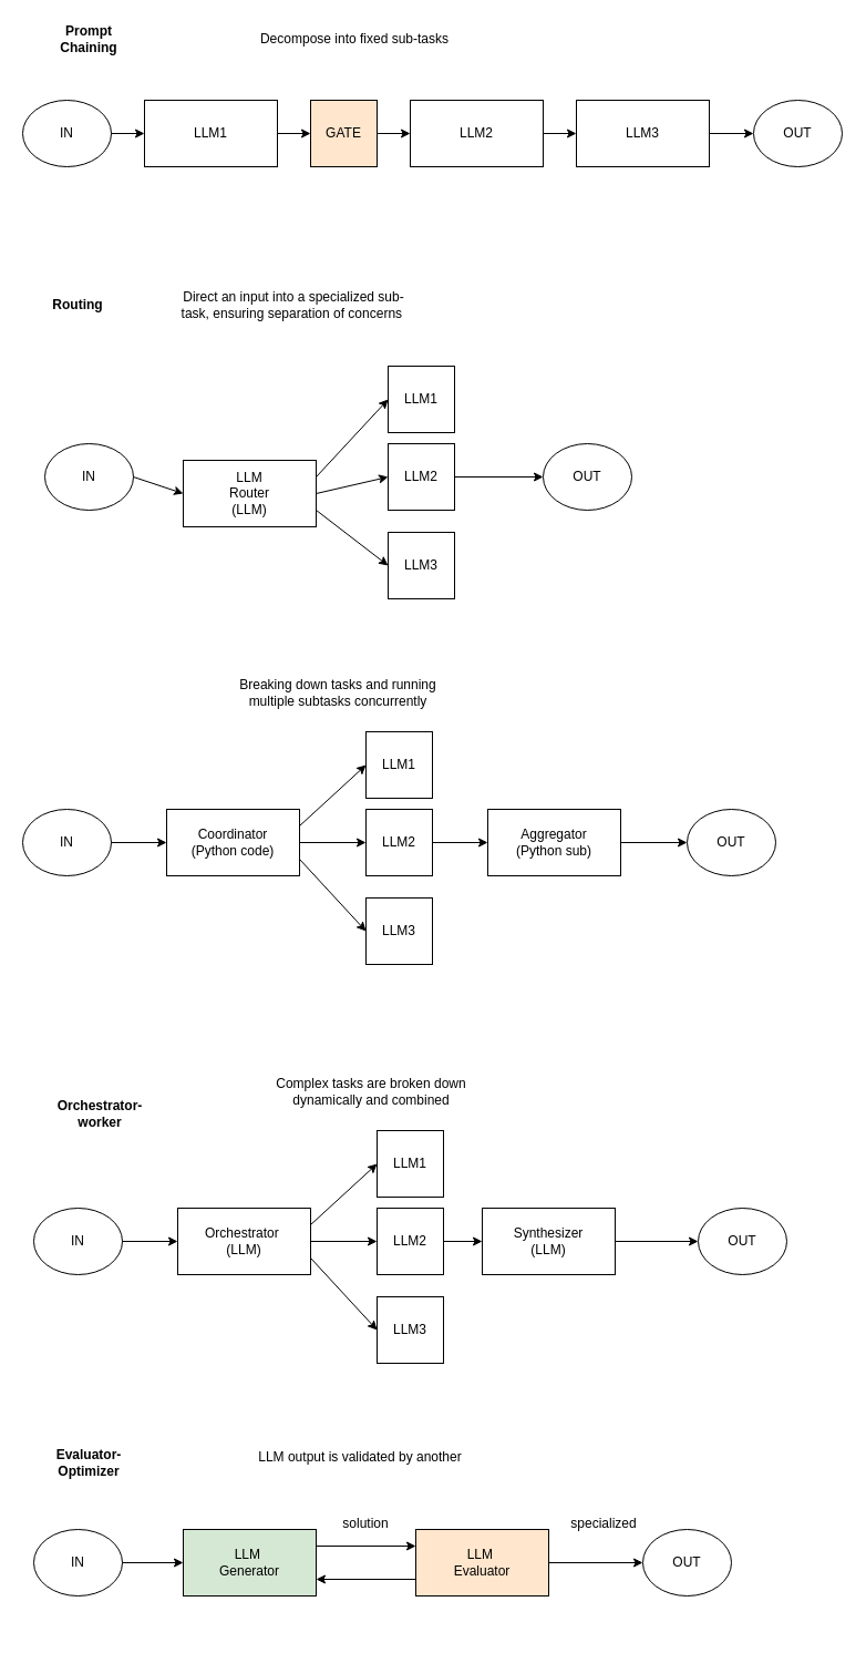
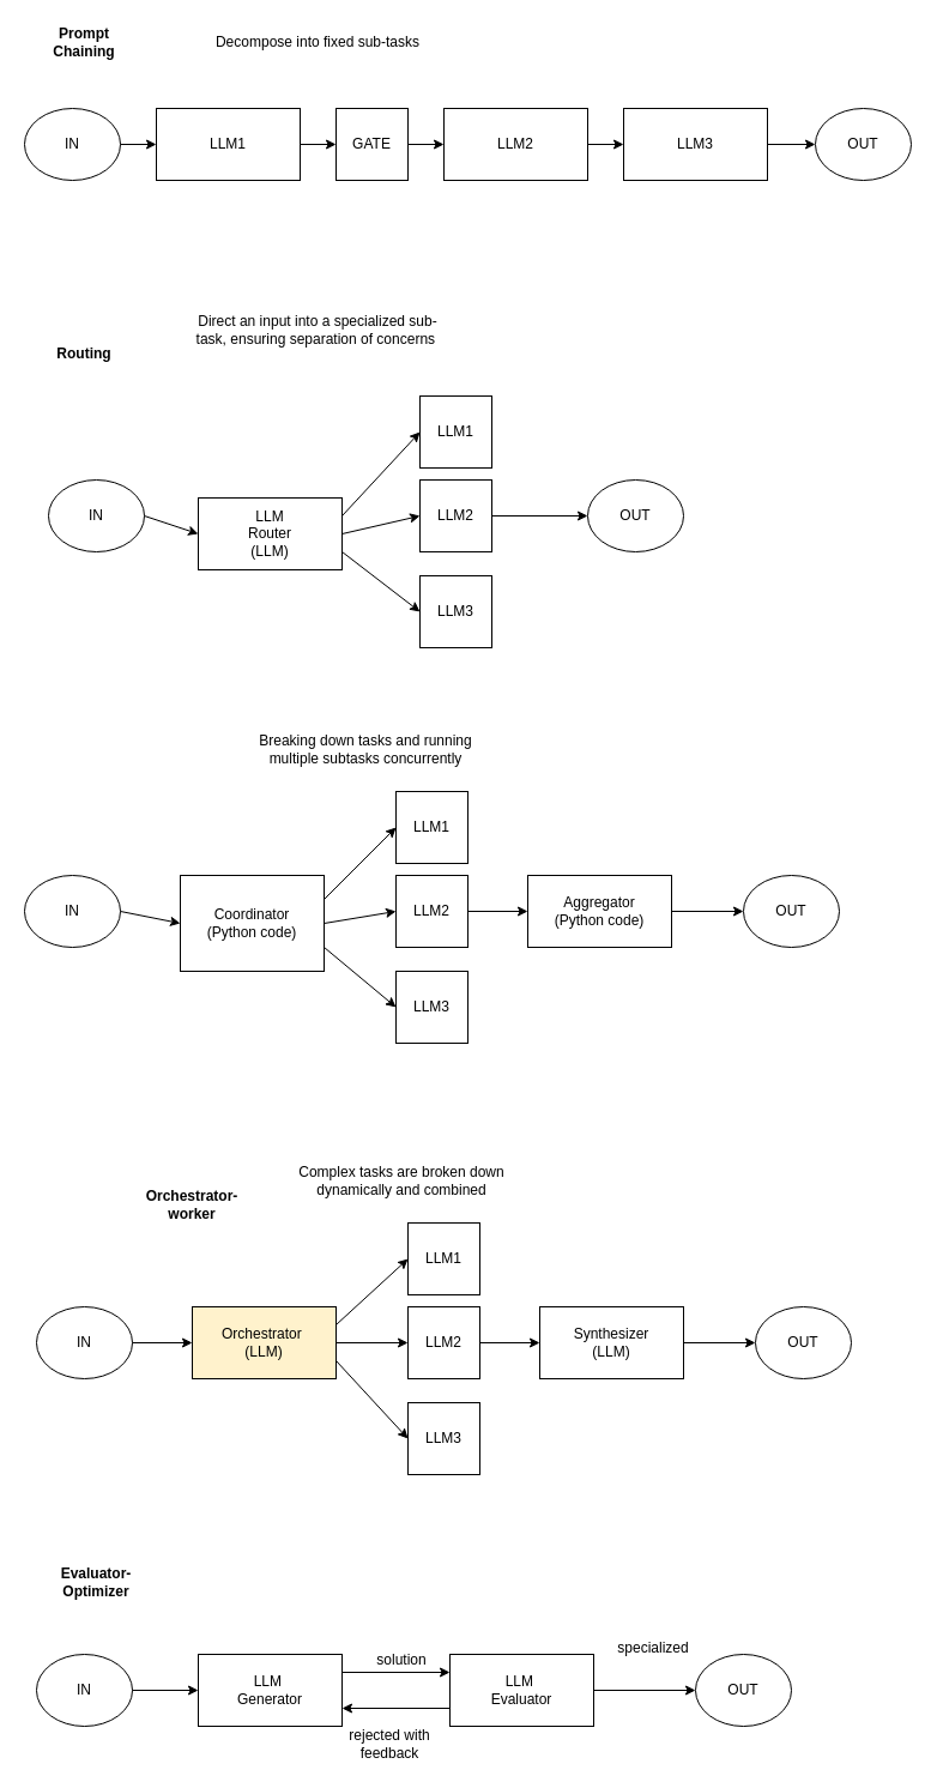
- <mxCell id="13" value="Prompt Chaining" style="text;html=1;align=center;verticalAlign=middle;whiteSpace=wrap;rounded=0;fontStyle=1" vertex="1" parent="1"><mxGeometry x="50" y="20" width="60" height="30" as="geometry" /></mxCell>
+ <mxCell id="13" value="Prompt Chaining" style="text;html=1;align=center;verticalAlign=middle;whiteSpace=wrap;rounded=0;fontStyle=1" vertex="1" parent="1"><mxGeometry x="40" y="20" width="60" height="30" as="geometry" /></mxCell>
- <mxCell id="14" value="Decompose into fixed sub-tasks" style="text;html=1;align=center;verticalAlign=middle;whiteSpace=wrap;rounded=0;" vertex="1" parent="1"><mxGeometry x="215" y="20" width="210" height="30" as="geometry" /></mxCell>
+ <mxCell id="14" value="Decompose into fixed sub-tasks" style="text;html=1;align=center;verticalAlign=middle;whiteSpace=wrap;rounded=0;" vertex="1" parent="1"><mxGeometry x="160" y="20" width="210" height="30" as="geometry" /></mxCell>
- <mxCell id="4" value="GATE" style="rounded=0;whiteSpace=wrap;html=1;fillColor=#ffe6cc;" vertex="1" parent="1"><mxGeometry x="280" y="90" width="60" height="60" as="geometry" /></mxCell>
+ <mxCell id="4" value="GATE" style="rounded=0;whiteSpace=wrap;html=1;" vertex="1" parent="1"><mxGeometry x="280" y="90" width="60" height="60" as="geometry" /></mxCell>
- <mxCell id="15" value="Routing" style="text;html=1;align=center;verticalAlign=middle;whiteSpace=wrap;rounded=0;fontStyle=1" vertex="1" parent="1"><mxGeometry x="40" y="260" width="60" height="30" as="geometry" /></mxCell>
+ <mxCell id="15" value="Routing" style="text;html=1;align=center;verticalAlign=middle;whiteSpace=wrap;rounded=0;fontStyle=1" vertex="1" parent="1"><mxGeometry x="40" y="280" width="60" height="30" as="geometry" /></mxCell>
- <mxCell id="30" value="Coordinator &lt;br&gt;(Python code)" style="rounded=0;whiteSpace=wrap;html=1;" vertex="1" parent="1"><mxGeometry x="150" y="730" width="120" height="60" as="geometry" /></mxCell>
+ <mxCell id="30" value="Coordinator &lt;br&gt;(Python code)" style="rounded=0;whiteSpace=wrap;html=1;" vertex="1" parent="1"><mxGeometry x="150" y="730" width="120" height="80" as="geometry" /></mxCell>
- <mxCell id="41" value="Aggregator&lt;br&gt;(Python sub)" style="rounded=0;whiteSpace=wrap;html=1;" vertex="1" parent="1"><mxGeometry x="440" y="730" width="120" height="60" as="geometry" /></mxCell>
+ <mxCell id="41" value="Aggregator&lt;br&gt;(Python code)" style="rounded=0;whiteSpace=wrap;html=1;" vertex="1" parent="1"><mxGeometry x="440" y="730" width="120" height="60" as="geometry" /></mxCell>
- <mxCell id="42" value="Orchestrator-worker" style="text;html=1;align=center;verticalAlign=middle;whiteSpace=wrap;rounded=0;fontStyle=1" vertex="1" parent="1"><mxGeometry x="60" y="990" width="60" height="30" as="geometry" /></mxCell>
+ <mxCell id="42" value="Orchestrator-worker" style="text;html=1;align=center;verticalAlign=middle;whiteSpace=wrap;rounded=0;fontStyle=1" vertex="1" parent="1"><mxGeometry x="130" y="990" width="60" height="30" as="geometry" /></mxCell>
- <mxCell id="45" value="Orchestrator&amp;nbsp;&lt;br&gt;(LLM)" style="rounded=0;whiteSpace=wrap;html=1;" vertex="1" parent="1"><mxGeometry x="160" y="1090" width="120" height="60" as="geometry" /></mxCell>
+ <mxCell id="45" value="Orchestrator&amp;nbsp;&lt;br&gt;(LLM)" style="rounded=0;whiteSpace=wrap;html=1;fillColor=#fff2cc;" vertex="1" parent="1"><mxGeometry x="160" y="1090" width="120" height="60" as="geometry" /></mxCell>
- <mxCell id="56" value="Synthesizer&lt;br&gt;(LLM)" style="rounded=0;whiteSpace=wrap;html=1;" vertex="1" parent="1"><mxGeometry x="435" y="1090" width="120" height="60" as="geometry" /></mxCell>
+ <mxCell id="56" value="Synthesizer&lt;br&gt;(LLM)" style="rounded=0;whiteSpace=wrap;html=1;" vertex="1" parent="1"><mxGeometry x="450" y="1090" width="120" height="60" as="geometry" /></mxCell>
- <mxCell id="58" value="LLM output is validated by another" style="text;html=1;align=center;verticalAlign=middle;whiteSpace=wrap;rounded=0;" vertex="1" parent="1"><mxGeometry x="220" y="1300" width="210" height="30" as="geometry" /></mxCell>
- <mxCell id="65" value="solution" style="text;html=1;align=center;verticalAlign=middle;whiteSpace=wrap;rounded=0;" vertex="1" parent="1"><mxGeometry x="300" y="1360" width="60" height="30" as="geometry" /></mxCell>
+ <mxCell id="65" value="solution" style="text;html=1;align=center;verticalAlign=middle;whiteSpace=wrap;rounded=0;" vertex="1" parent="1"><mxGeometry x="305" y="1370" width="60" height="30" as="geometry" /></mxCell>
- <mxCell id="60" value="LLM&amp;nbsp;&lt;br&gt;Generator" style="rounded=0;whiteSpace=wrap;html=1;fillColor=#d5e8d4;" vertex="1" parent="1"><mxGeometry x="165" y="1380" width="120" height="60" as="geometry" /></mxCell>
+ <mxCell id="60" value="LLM&amp;nbsp;&lt;br&gt;Generator" style="rounded=0;whiteSpace=wrap;html=1;" vertex="1" parent="1"><mxGeometry x="165" y="1380" width="120" height="60" as="geometry" /></mxCell>
- <mxCell id="61" value="LLM&amp;nbsp;&lt;br&gt;Evaluator" style="rounded=0;whiteSpace=wrap;html=1;fillColor=#ffe6cc;" vertex="1" parent="1"><mxGeometry x="375" y="1380" width="120" height="60" as="geometry" /></mxCell>
+ <mxCell id="61" value="LLM&amp;nbsp;&lt;br&gt;Evaluator" style="rounded=0;whiteSpace=wrap;html=1;" vertex="1" parent="1"><mxGeometry x="375" y="1380" width="120" height="60" as="geometry" /></mxCell>
+ <mxCell id="67" value="rejected with feedback" style="text;html=1;align=center;verticalAlign=middle;whiteSpace=wrap;rounded=0;" vertex="1" parent="1"><mxGeometry x="280" y="1440" width="90" height="30" as="geometry" /></mxCell>
